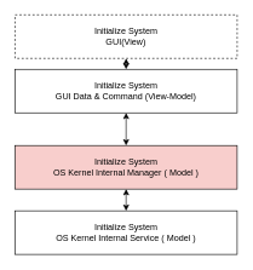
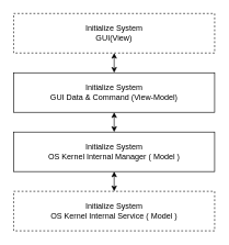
- <mxCell id="3" value="Initialize System &lt;br&gt;GUI Data &amp;amp; Command (View-Model)" style="rounded=0;whiteSpace=wrap;html=1;" vertex="1" parent="1"><mxGeometry x="20" y="95" width="306" height="60" as="geometry" /></mxCell>
+ <mxCell id="3" value="Initialize System &lt;br&gt;GUI Data &amp;amp; Command (View-Model)" style="rounded=0;whiteSpace=wrap;html=1;" vertex="1" parent="1"><mxGeometry x="20" y="110" width="306" height="60" as="geometry" /></mxCell>
- <mxCell id="5" value="Initialize System &lt;br&gt;OS Kernel Internal Manager ( Model )" style="rounded=0;whiteSpace=wrap;html=1;fillColor=#f8cecc;" vertex="1" parent="1"><mxGeometry x="20" y="200" width="306" height="60" as="geometry" /></mxCell>
+ <mxCell id="5" value="Initialize System &lt;br&gt;OS Kernel Internal Manager ( Model )" style="rounded=0;whiteSpace=wrap;html=1;" vertex="1" parent="1"><mxGeometry x="20" y="200" width="306" height="60" as="geometry" /></mxCell>
- <mxCell id="4" value="Initialize System &lt;br&gt;OS Kernel Internal Service ( Model )" style="rounded=0;whiteSpace=wrap;html=1;" vertex="1" parent="1"><mxGeometry x="20" y="290" width="306" height="60" as="geometry" /></mxCell>
+ <mxCell id="4" value="Initialize System &lt;br&gt;OS Kernel Internal Service ( Model )" style="rounded=0;whiteSpace=wrap;html=1;dashed=1;" vertex="1" parent="1"><mxGeometry x="20" y="290" width="306" height="60" as="geometry" /></mxCell>
